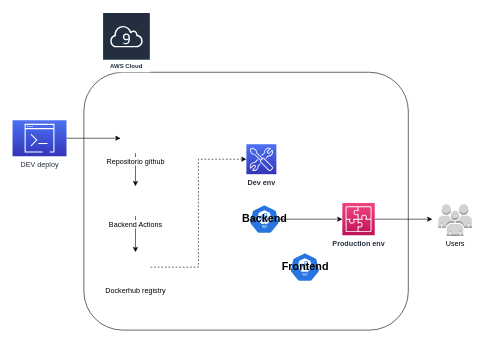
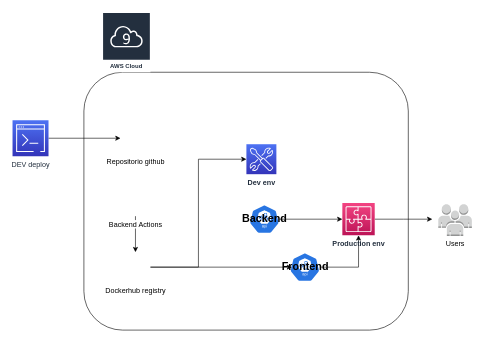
- <mxCell id="5" value="DEV deploy&lt;br&gt;" style="points=[[0,0,0],[0.25,0,0],[0.5,0,0],[0.75,0,0],[1,0,0],[0,1,0],[0.25,1,0],[0.5,1,0],[0.75,1,0],[1,1,0],[0,0.25,0],[0,0.5,0],[0,0.75,0],[1,0.25,0],[1,0.5,0],[1,0.75,0]];outlineConnect=0;fontColor=#232F3E;gradientColor=#4D72F3;gradientDirection=north;fillColor=#3334B9;strokeColor=#ffffff;dashed=0;verticalLabelPosition=bottom;verticalAlign=top;align=center;html=1;fontSize=12;fontStyle=0;aspect=fixed;shape=mxgraph.aws4.resourceIcon;resIcon=mxgraph.aws4.command_line_interface;" parent="1" vertex="1"><mxGeometry x="20" y="200" width="90" height="60" as="geometry" /></mxCell>
+ <mxCell id="5" value="DEV deploy&lt;br&gt;" style="points=[[0,0,0],[0.25,0,0],[0.5,0,0],[0.75,0,0],[1,0,0],[0,1,0],[0.25,1,0],[0.5,1,0],[0.75,1,0],[1,1,0],[0,0.25,0],[0,0.5,0],[0,0.75,0],[1,0.25,0],[1,0.5,0],[1,0.75,0]];outlineConnect=0;fontColor=#232F3E;gradientColor=#4D72F3;gradientDirection=north;fillColor=#3334B9;strokeColor=#ffffff;dashed=0;verticalLabelPosition=bottom;verticalAlign=top;align=center;html=1;fontSize=12;fontStyle=0;aspect=fixed;shape=mxgraph.aws4.resourceIcon;resIcon=mxgraph.aws4.command_line_interface;" parent="1" vertex="1"><mxGeometry x="20" y="200" width="60" height="60" as="geometry" /></mxCell>
- <mxCell id="10" style="edgeStyle=orthogonalEdgeStyle;rounded=0;orthogonalLoop=1;jettySize=auto;html=1;" edge="1" parent="1" source="11" target="13"><mxGeometry relative="1" as="geometry" /></mxCell>
- <mxCell id="15" style="edgeStyle=orthogonalEdgeStyle;rounded=0;orthogonalLoop=1;jettySize=auto;html=1;entryX=0;entryY=0.5;entryDx=0;entryDy=0;entryPerimeter=0;dashed=1;" edge="1" parent="1" source="16" target="19"><mxGeometry relative="1" as="geometry" /></mxCell>
+ <mxCell id="15" style="edgeStyle=orthogonalEdgeStyle;rounded=0;orthogonalLoop=1;jettySize=auto;html=1;entryX=0;entryY=0.5;entryDx=0;entryDy=0;entryPerimeter=0;" edge="1" parent="1" source="16" target="19"><mxGeometry relative="1" as="geometry" /></mxCell>
+ <mxCell id="6" style="edgeStyle=orthogonalEdgeStyle;rounded=0;orthogonalLoop=1;jettySize=auto;html=1;entryX=0.5;entryY=1;entryDx=0;entryDy=0;entryPerimeter=0;" edge="1" parent="1" source="7" target="18"><mxGeometry relative="1" as="geometry" /></mxCell>
+ <mxCell id="14" style="edgeStyle=orthogonalEdgeStyle;rounded=0;orthogonalLoop=1;jettySize=auto;html=1;entryX=0.07;entryY=0.5;entryDx=0;entryDy=0;entryPerimeter=0;" edge="1" parent="1" source="16" target="7"><mxGeometry relative="1" as="geometry" /></mxCell>
